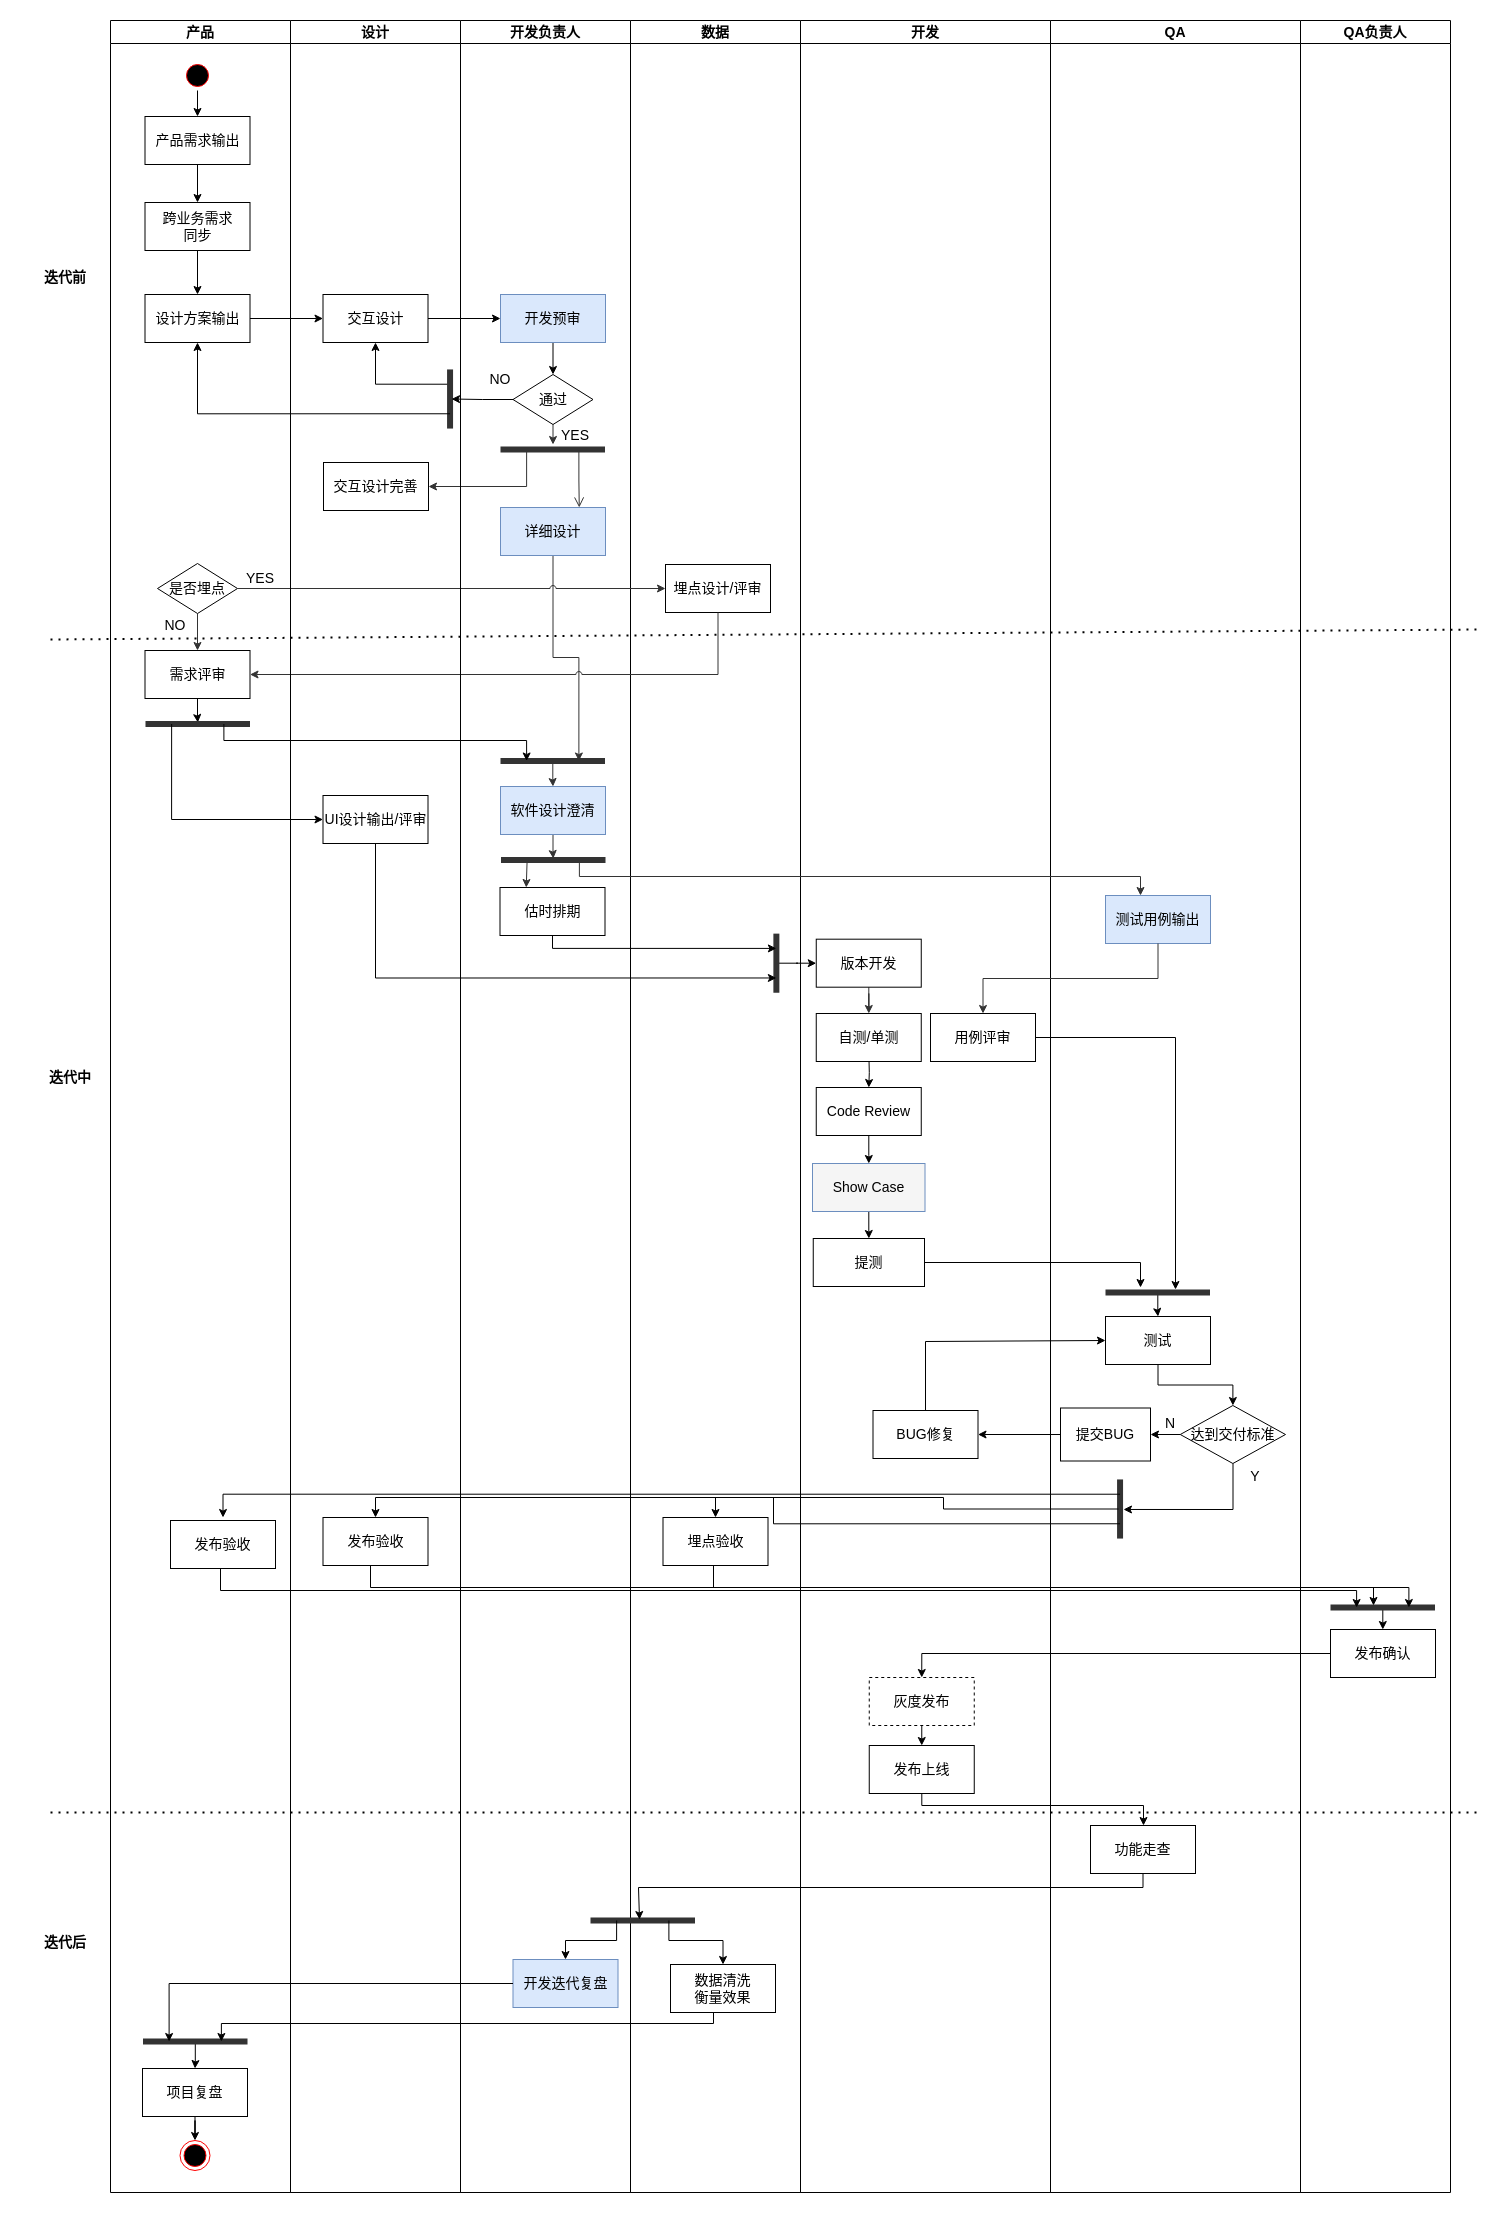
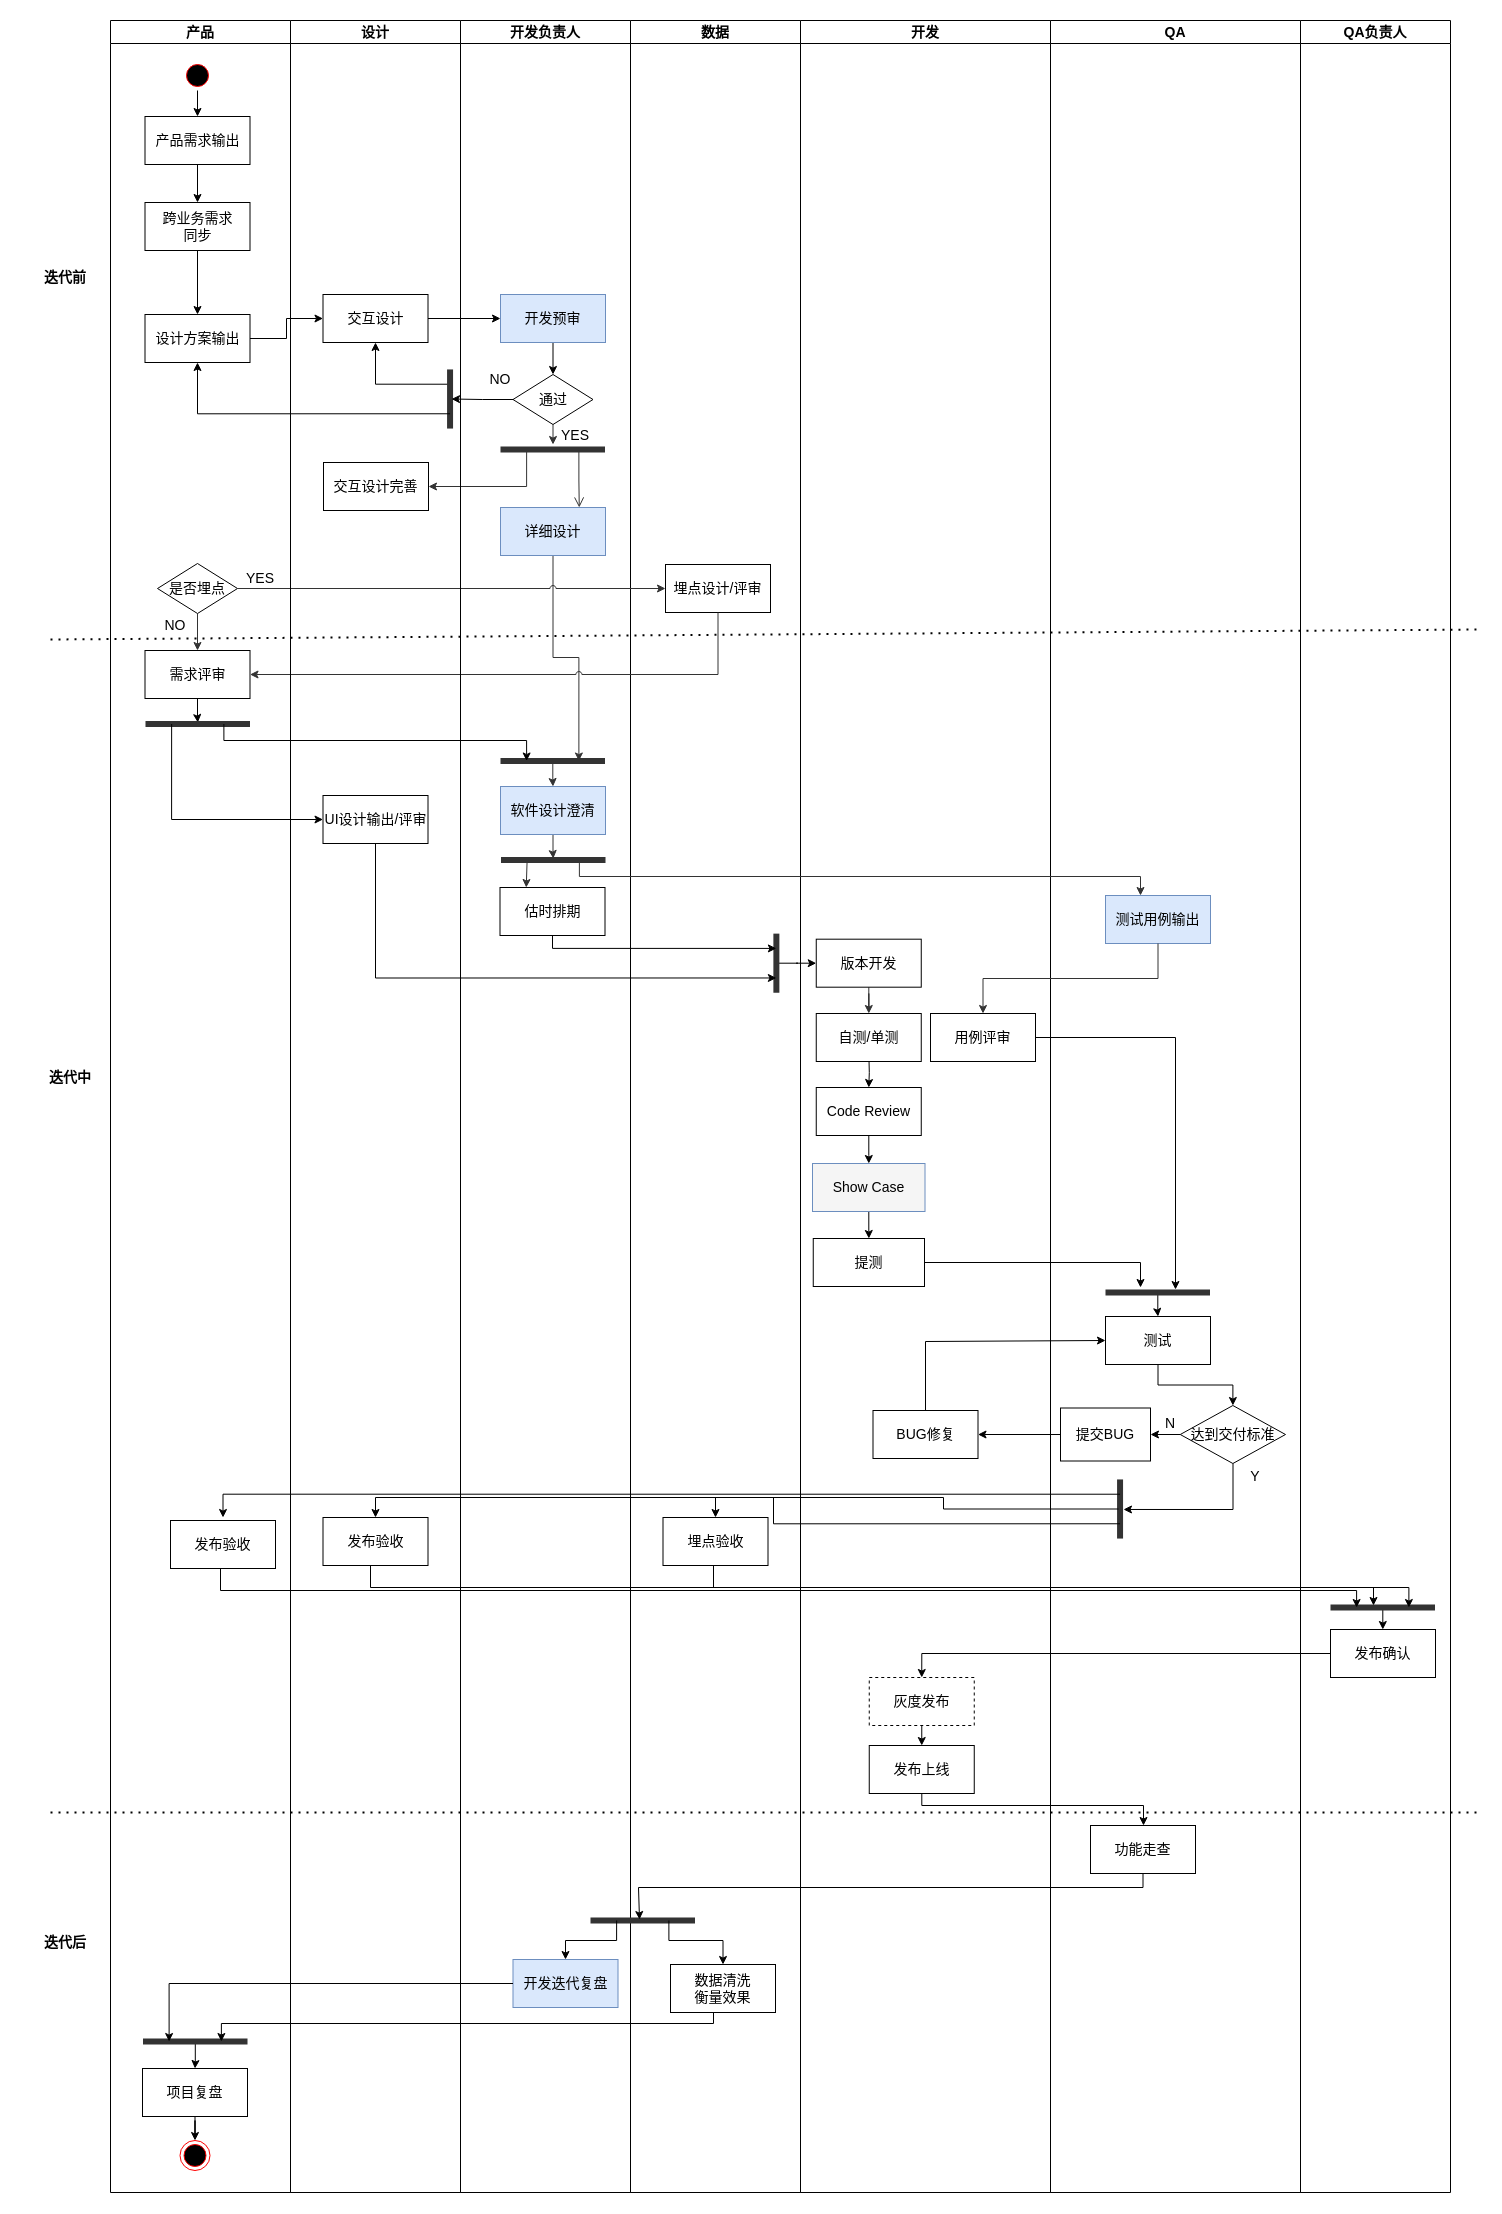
- <mxCell id="9" value="设计方案输出" style="rounded=0;whiteSpace=wrap;html=1;fontSize=14;" parent="2" vertex="1"><mxGeometry x="34.5" y="274" width="105" height="48" as="geometry" /></mxCell>
+ <mxCell id="9" value="设计方案输出" style="rounded=0;whiteSpace=wrap;html=1;fontSize=14;" parent="2" vertex="1"><mxGeometry x="34.5" y="294" width="105" height="48" as="geometry" /></mxCell>
